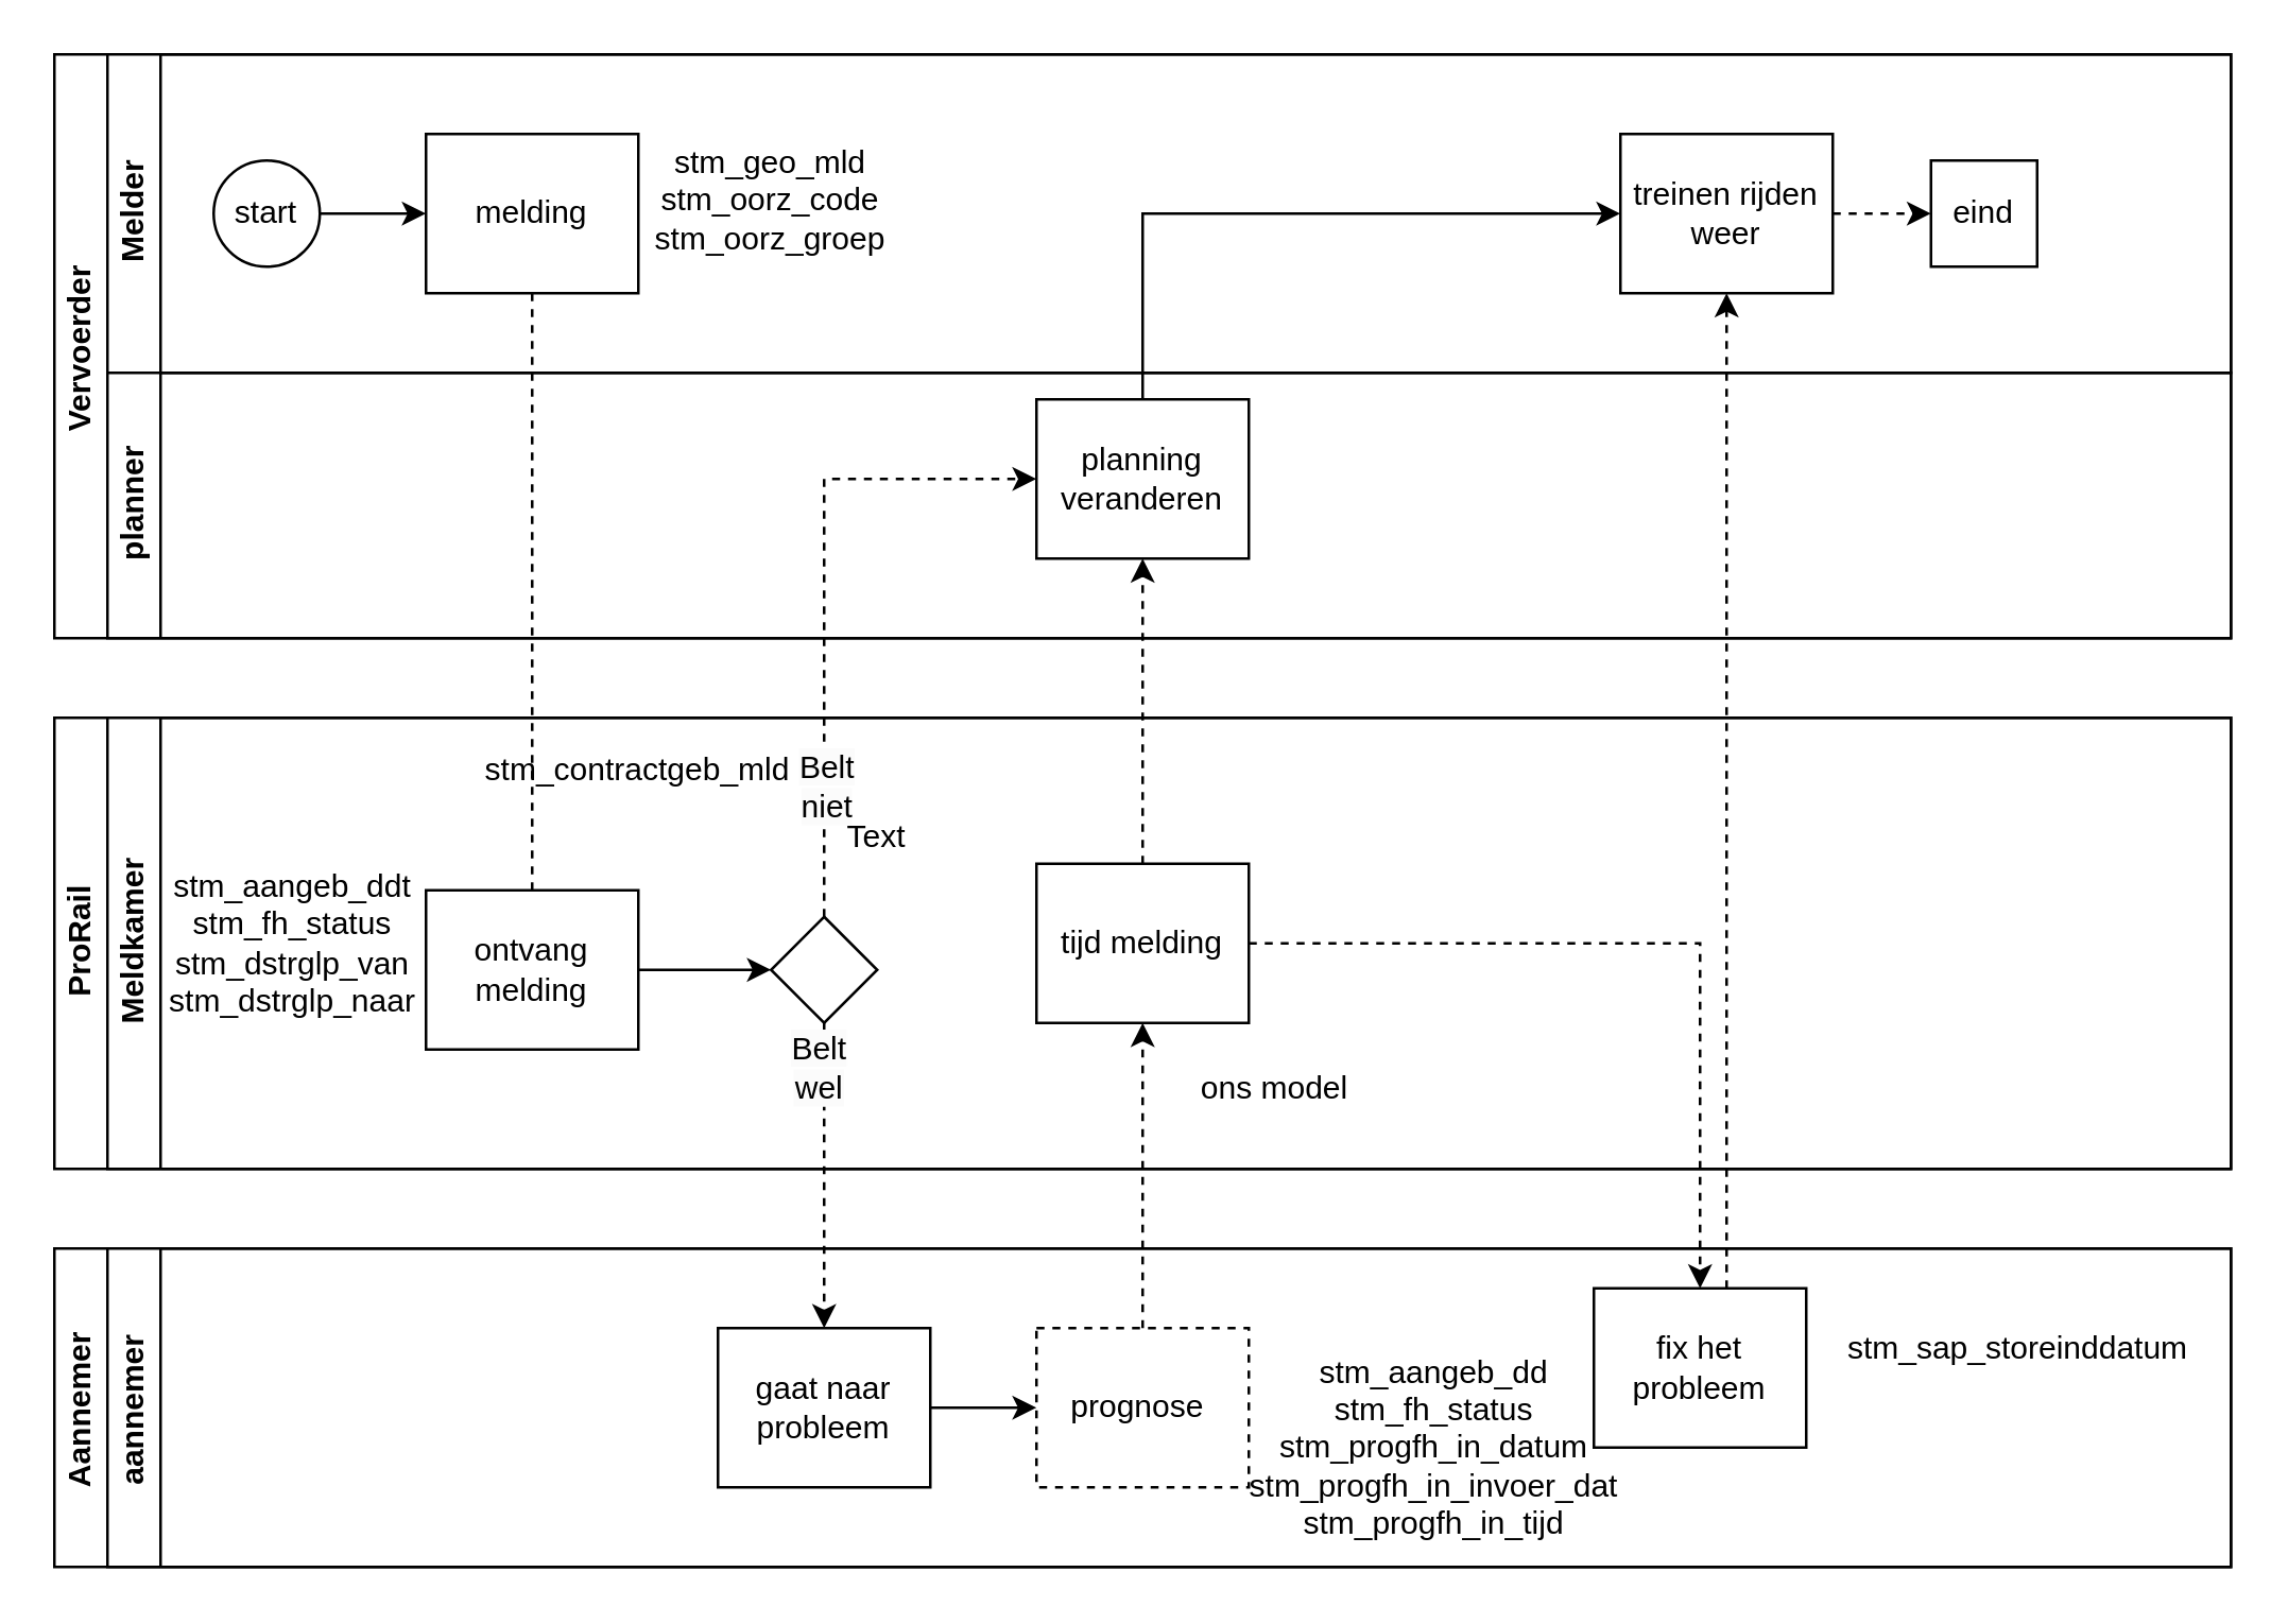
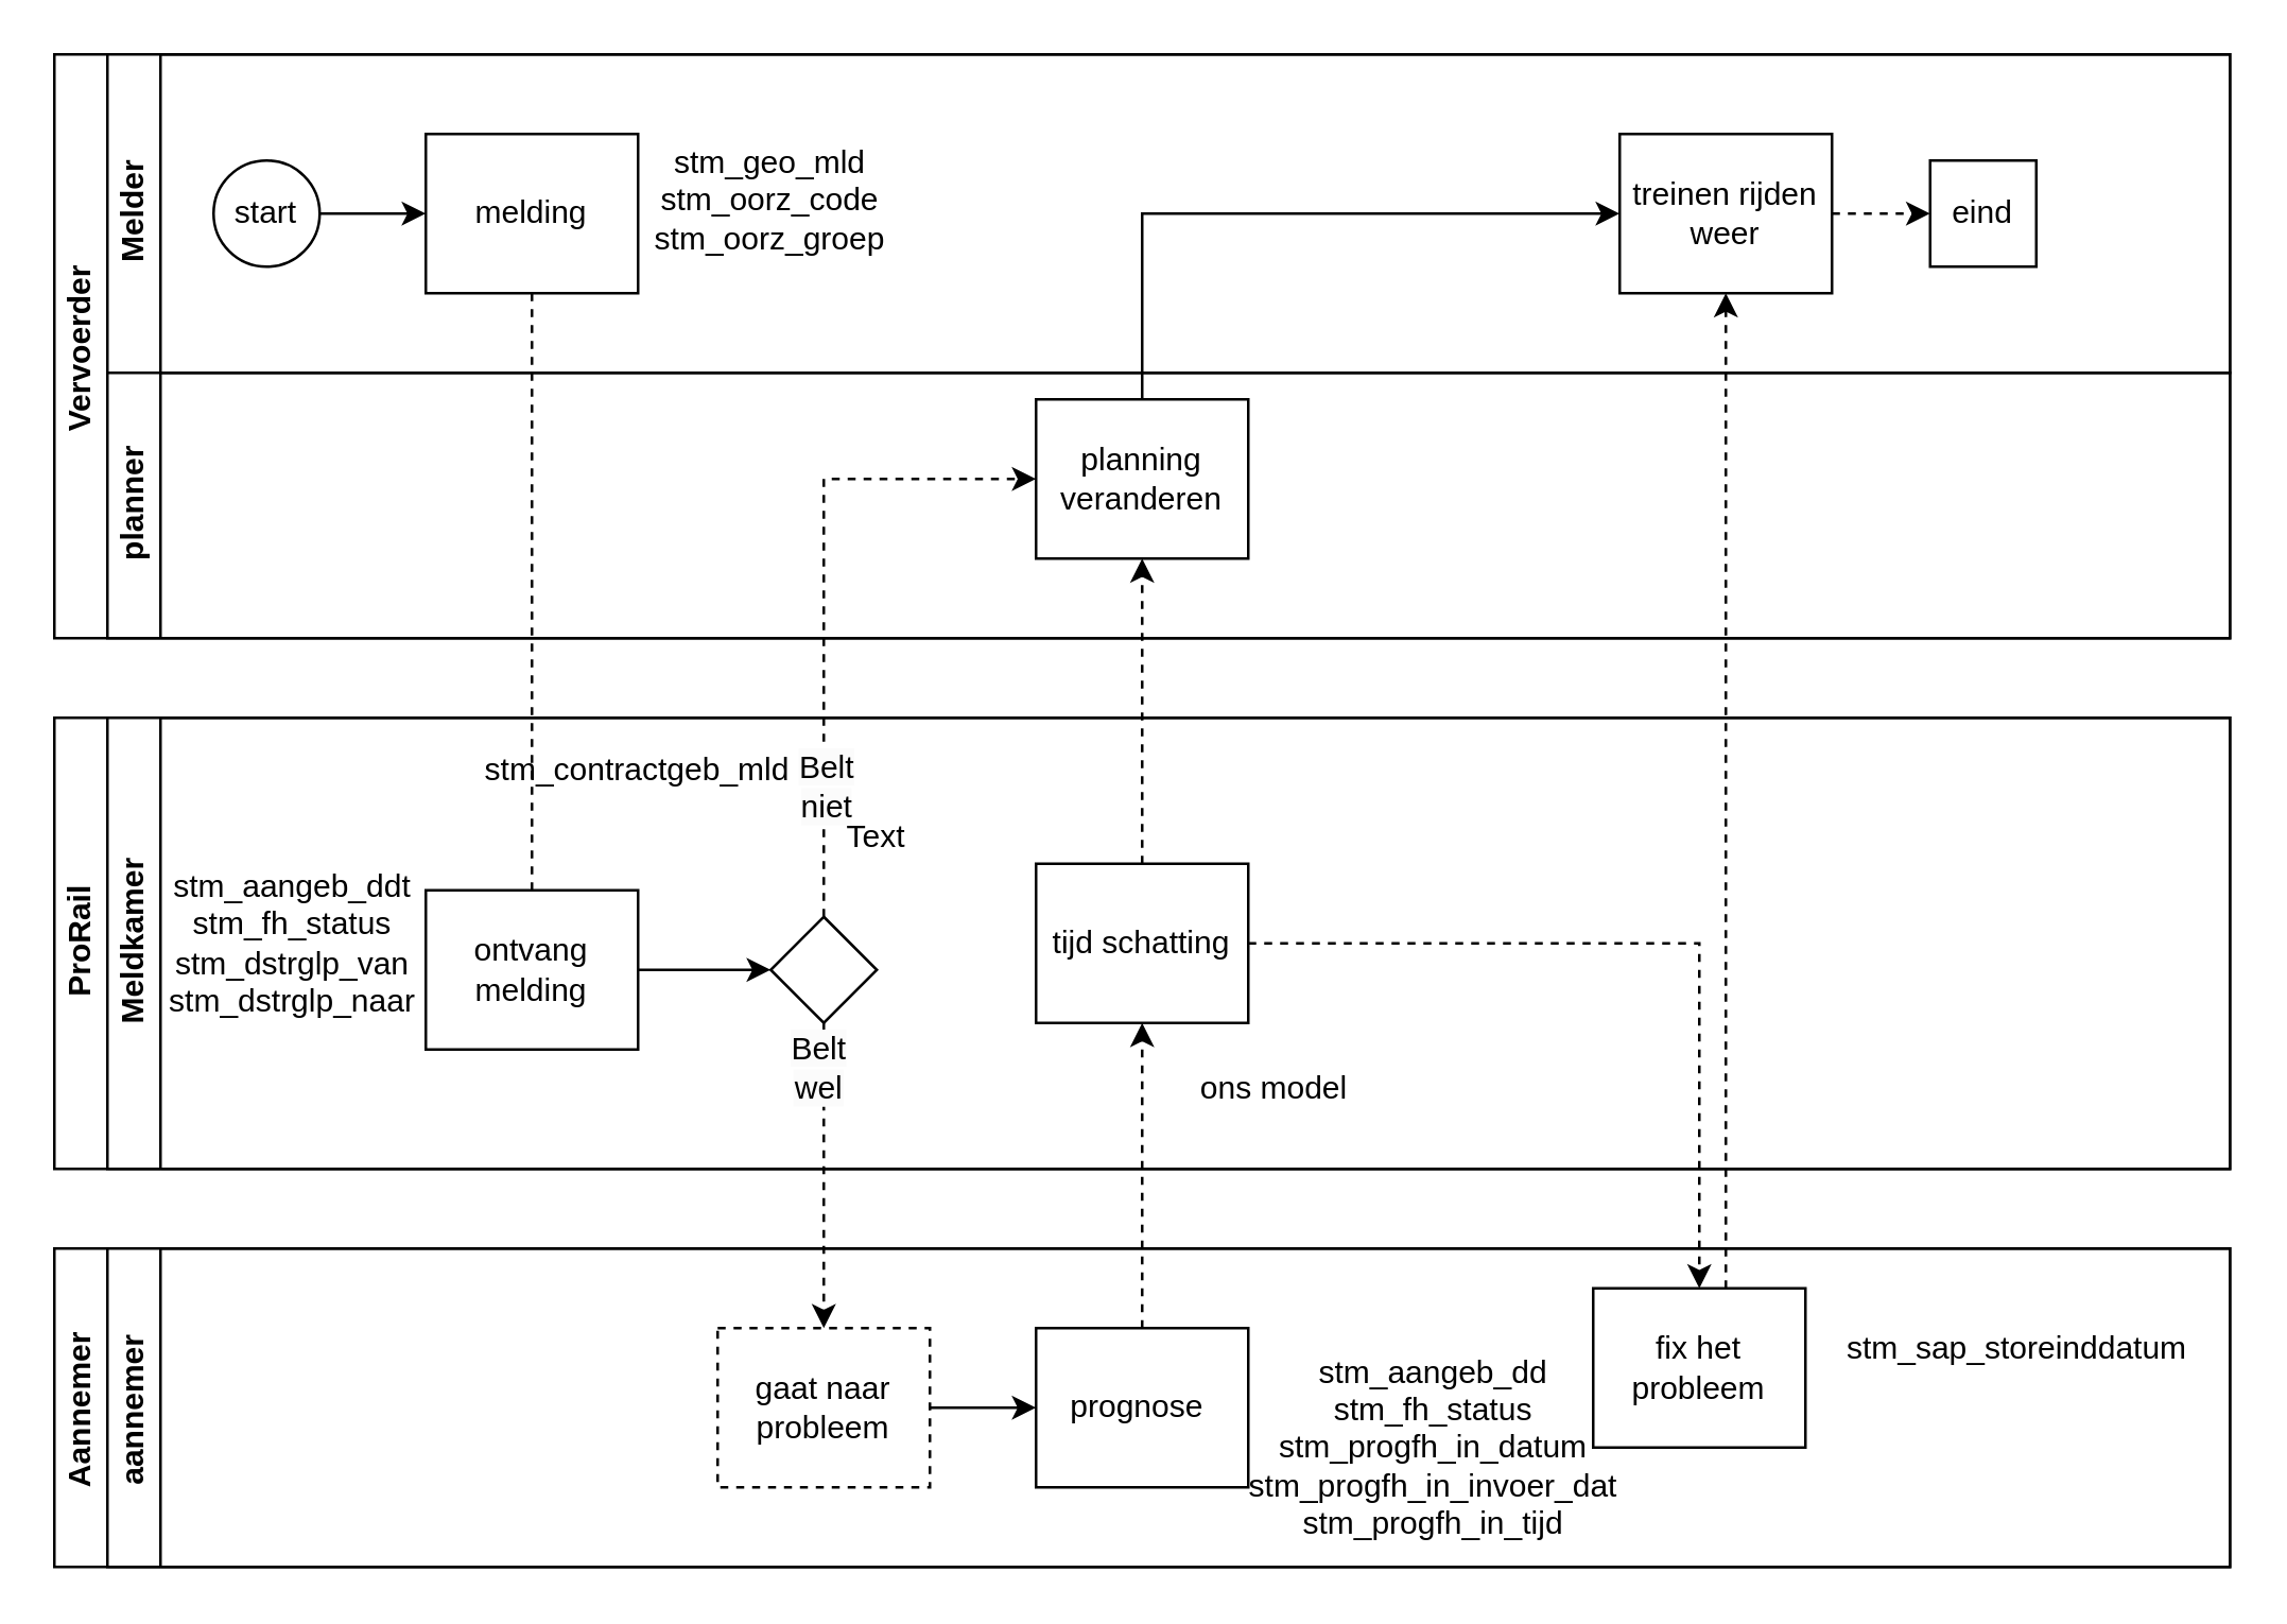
- <mxCell id="20" value="tijd melding" style="rounded=0;whiteSpace=wrap;html=1;fontFamily=Helvetica;fontSize=12;fontColor=#000000;align=center;" parent="16" vertex="1"><mxGeometry x="350" y="55" width="80" height="60" as="geometry" /></mxCell>
+ <mxCell id="20" value="tijd schatting" style="rounded=0;whiteSpace=wrap;html=1;fontFamily=Helvetica;fontSize=12;fontColor=#000000;align=center;" parent="16" vertex="1"><mxGeometry x="350" y="55" width="80" height="60" as="geometry" /></mxCell>
- <mxCell id="26" value="gaat naar probleem" style="rounded=0;whiteSpace=wrap;html=1;fontFamily=Helvetica;fontSize=12;fontColor=#000000;align=center;" parent="25" vertex="1"><mxGeometry x="230" y="30" width="80" height="60" as="geometry" /></mxCell>
+ <mxCell id="26" value="gaat naar probleem" style="rounded=0;whiteSpace=wrap;html=1;fontFamily=Helvetica;fontSize=12;fontColor=#000000;align=center;dashed=1;" parent="25" vertex="1"><mxGeometry x="230" y="30" width="80" height="60" as="geometry" /></mxCell>
- <mxCell id="28" value="prognose&amp;nbsp;" style="rounded=0;whiteSpace=wrap;html=1;fontFamily=Helvetica;fontSize=12;fontColor=#000000;align=center;dashed=1;" parent="25" vertex="1"><mxGeometry x="350" y="30" width="80" height="60" as="geometry" /></mxCell>
+ <mxCell id="28" value="prognose&amp;nbsp;" style="rounded=0;whiteSpace=wrap;html=1;fontFamily=Helvetica;fontSize=12;fontColor=#000000;align=center;" parent="25" vertex="1"><mxGeometry x="350" y="30" width="80" height="60" as="geometry" /></mxCell>
